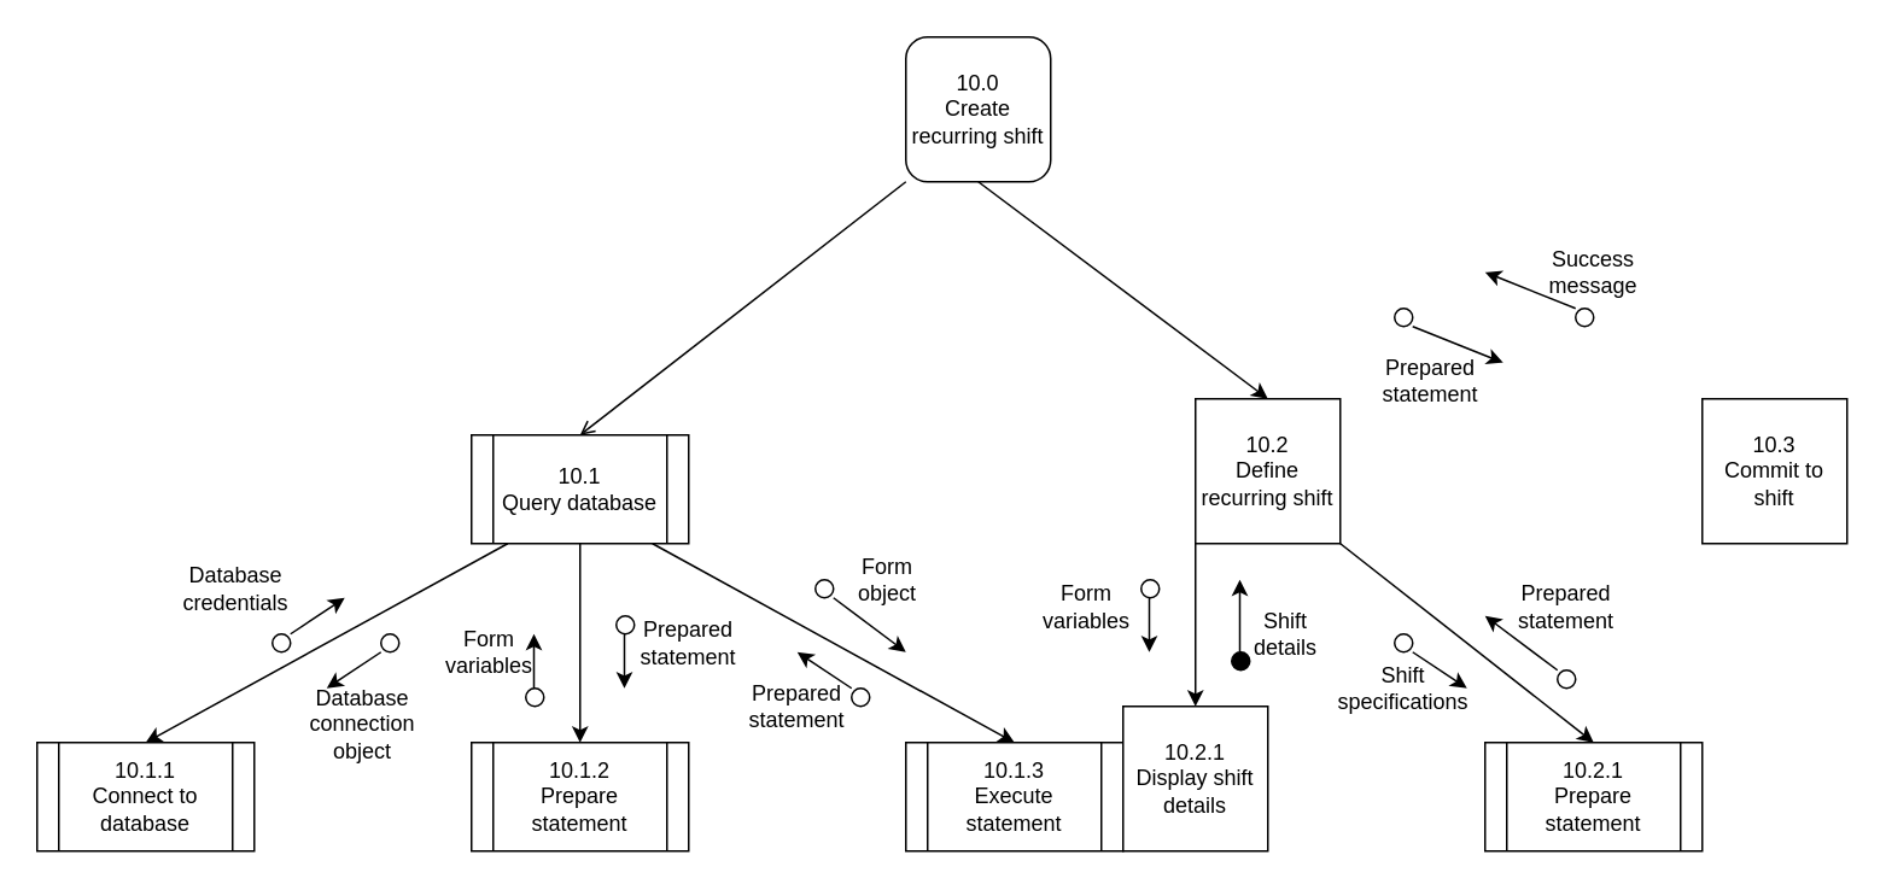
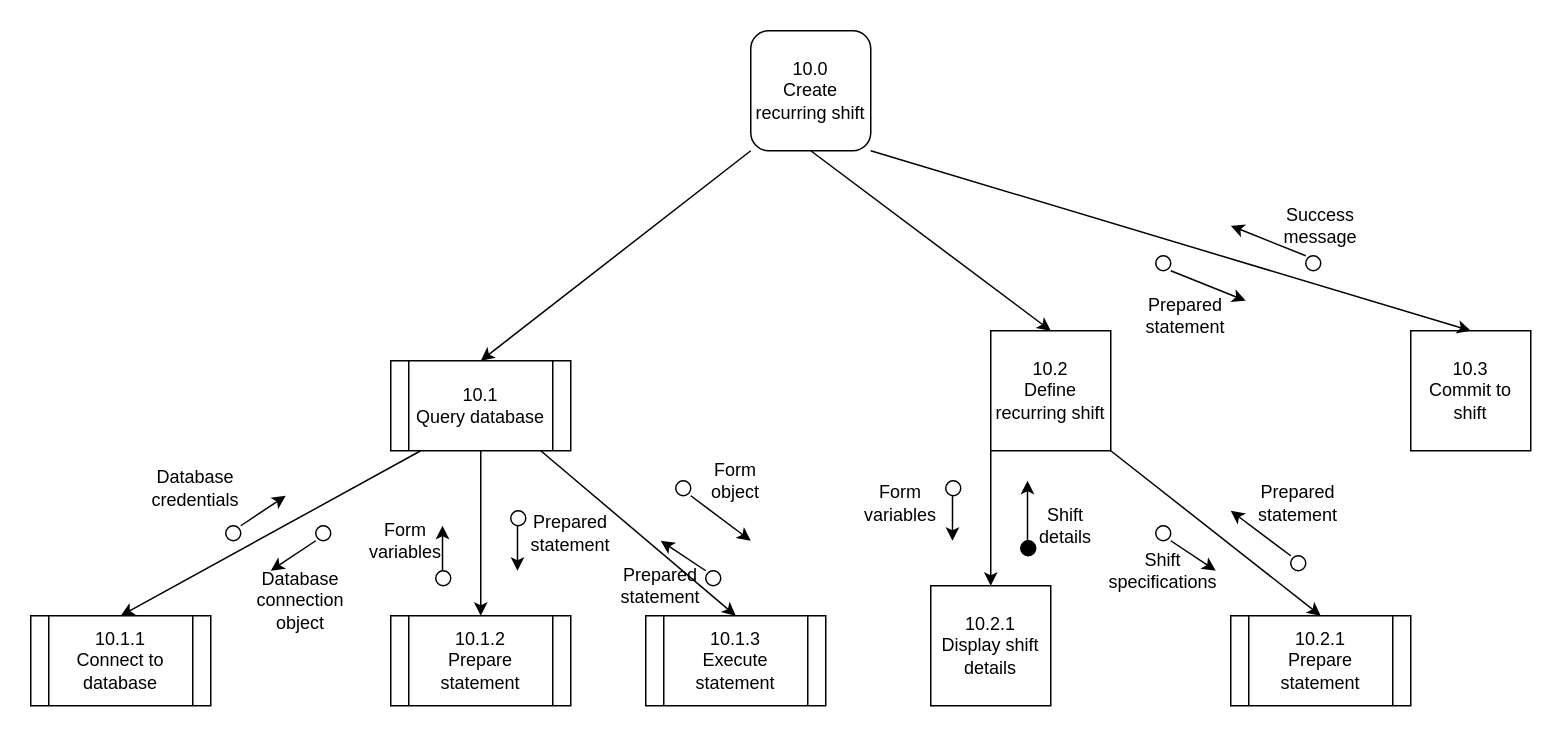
+ <mxCell id="17" value="" style="endArrow=classic;html=1;exitX=1;exitY=1;exitDx=0;exitDy=0;entryX=0.5;entryY=0;entryDx=0;entryDy=0;" edge="1" parent="1" source="2" target="16"><mxGeometry width="50" height="50" relative="1" as="geometry"><mxPoint x="810" y="100" as="sourcePoint" /><mxPoint x="860" y="50" as="targetPoint" /></mxGeometry></mxCell>
- <mxCell id="11" value="" style="endArrow=open;html=1;entryX=0.5;entryY=0;entryDx=0;entryDy=0;exitX=0;exitY=1;exitDx=0;exitDy=0;" edge="1" parent="1" source="2" target="10"><mxGeometry width="50" height="50" relative="1" as="geometry"><mxPoint x="360" y="170" as="sourcePoint" /><mxPoint x="410" y="120" as="targetPoint" /></mxGeometry></mxCell>
+ <mxCell id="11" value="" style="endArrow=classic;html=1;entryX=0.5;entryY=0;entryDx=0;entryDy=0;exitX=0;exitY=1;exitDx=0;exitDy=0;" edge="1" parent="1" source="2" target="10"><mxGeometry width="50" height="50" relative="1" as="geometry"><mxPoint x="360" y="170" as="sourcePoint" /><mxPoint x="410" y="120" as="targetPoint" /></mxGeometry></mxCell>
- <mxCell id="9" value="&lt;span style=&quot;white-space: normal&quot;&gt;10.1.3&lt;/span&gt;&lt;br style=&quot;white-space: normal&quot;&gt;&lt;span style=&quot;white-space: normal&quot;&gt;Execute statement&lt;/span&gt;" style="shape=process;whiteSpace=wrap;html=1;backgroundOutline=1;fillColor=#FFFFFF;" parent="1" vertex="1"><mxGeometry x="500" y="410" width="120" height="60" as="geometry" /></mxCell>
+ <mxCell id="9" value="&lt;span style=&quot;white-space: normal&quot;&gt;10.1.3&lt;/span&gt;&lt;br style=&quot;white-space: normal&quot;&gt;&lt;span style=&quot;white-space: normal&quot;&gt;Execute statement&lt;/span&gt;" style="shape=process;whiteSpace=wrap;html=1;backgroundOutline=1;fillColor=#FFFFFF;" parent="1" vertex="1"><mxGeometry x="430" y="410" width="120" height="60" as="geometry" /></mxCell>
